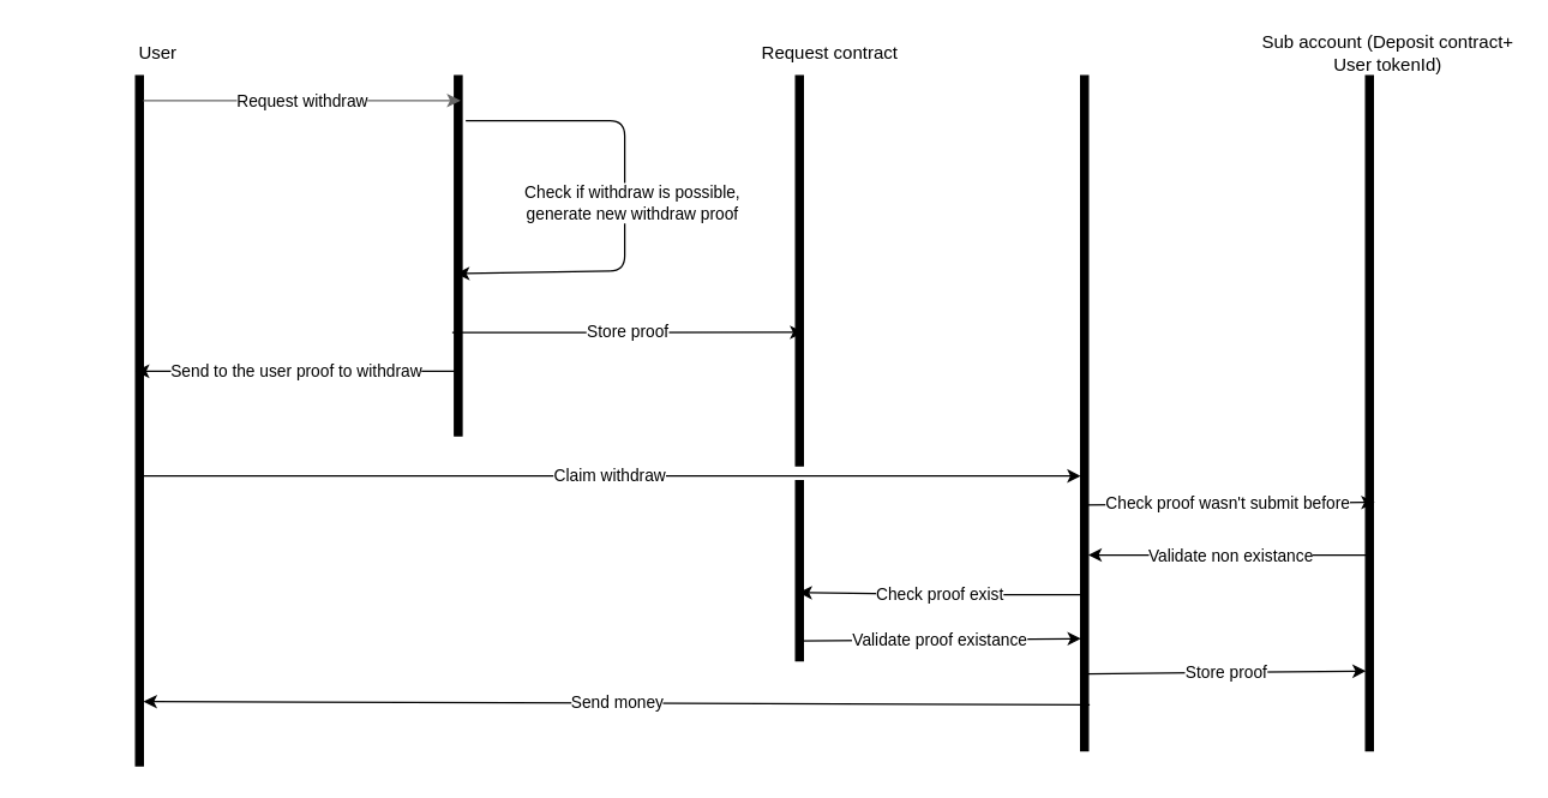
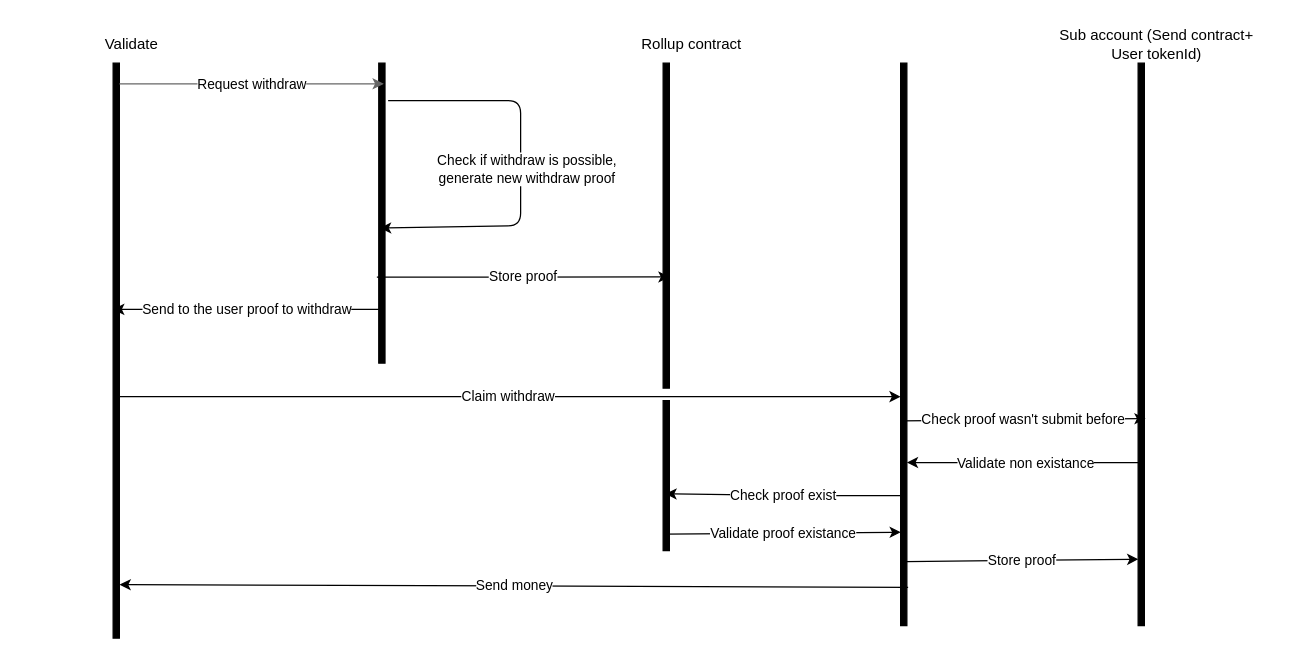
- <mxCell id="7" value="User" style="text;html=1;strokeColor=none;fillColor=none;align=center;verticalAlign=middle;whiteSpace=wrap;rounded=0;" vertex="1" parent="1"><mxGeometry x="20" y="20" width="170" height="30" as="geometry" /></mxCell>
+ <mxCell id="7" value="Validate" style="text;html=1;strokeColor=none;fillColor=none;align=center;verticalAlign=middle;whiteSpace=wrap;rounded=0;" vertex="1" parent="1"><mxGeometry x="20" y="20" width="170" height="30" as="geometry" /></mxCell>
- <mxCell id="4" value="Request contract" style="text;html=1;strokeColor=none;fillColor=none;align=center;verticalAlign=middle;whiteSpace=wrap;rounded=0;" parent="1" vertex="1"><mxGeometry x="467.5" y="20" width="170" height="30" as="geometry" /></mxCell>
+ <mxCell id="4" value="Rollup contract" style="text;html=1;strokeColor=none;fillColor=none;align=center;verticalAlign=middle;whiteSpace=wrap;rounded=0;" parent="1" vertex="1"><mxGeometry x="467.5" y="20" width="170" height="30" as="geometry" /></mxCell>
- <mxCell id="3" value="Sub account (Deposit contract+ User tokenId)" style="text;html=1;strokeColor=none;fillColor=none;align=center;verticalAlign=middle;whiteSpace=wrap;rounded=0;" parent="1" vertex="1"><mxGeometry x="840" y="20" width="170" height="30" as="geometry" /></mxCell>
+ <mxCell id="3" value="Sub account (Send contract+ User tokenId)" style="text;html=1;strokeColor=none;fillColor=none;align=center;verticalAlign=middle;whiteSpace=wrap;rounded=0;" parent="1" vertex="1"><mxGeometry x="840" y="20" width="170" height="30" as="geometry" /></mxCell>
